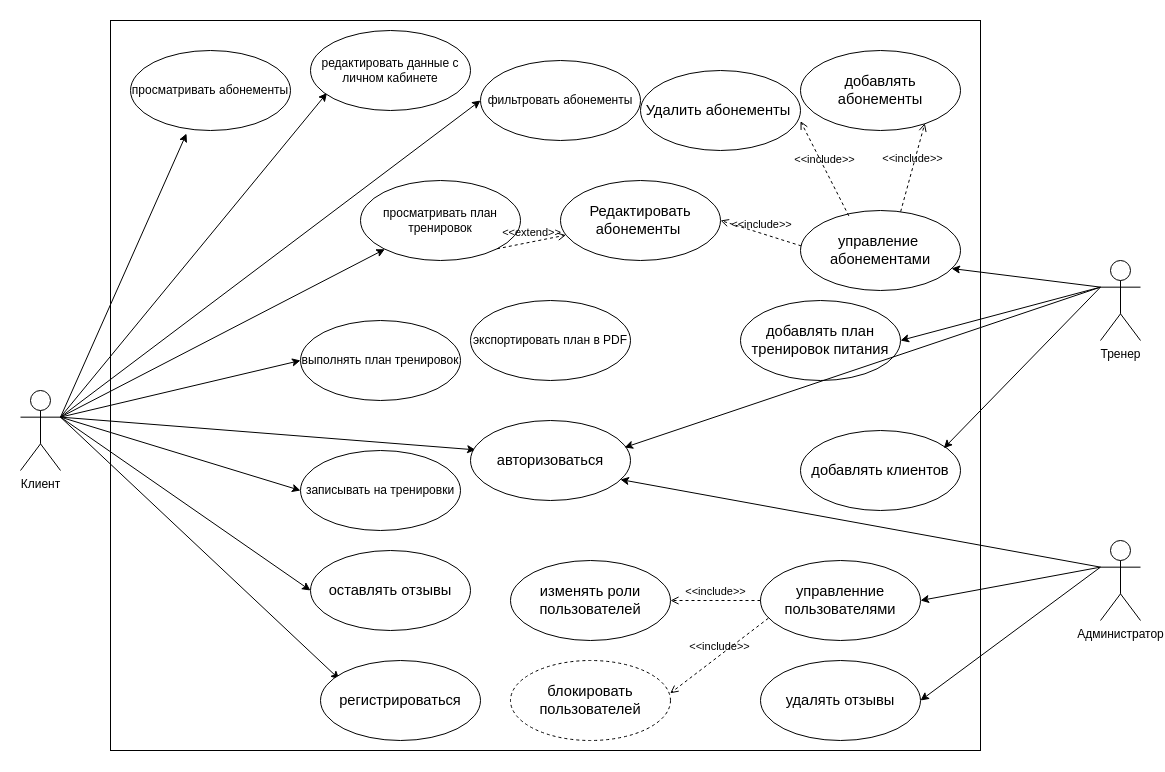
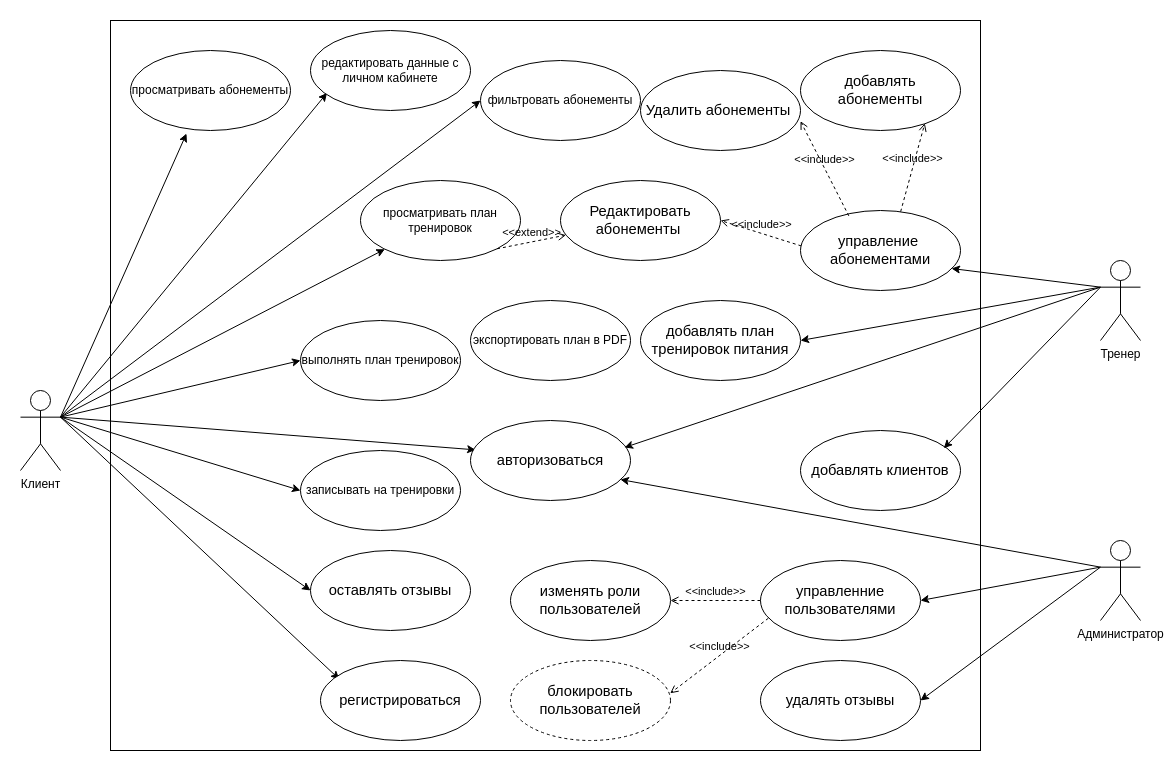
- <mxCell id="30" value="&lt;font face=&quot;Calibri, sans-serif&quot;&gt;&lt;span style=&quot;font-size: 14.667px;&quot;&gt;добавлять план тренировок питания&lt;/span&gt;&lt;/font&gt;" style="ellipse;whiteSpace=wrap;html=1;" parent="1" vertex="1"><mxGeometry x="740" y="300" width="160" height="80" as="geometry" /></mxCell>
+ <mxCell id="30" value="&lt;font face=&quot;Calibri, sans-serif&quot;&gt;&lt;span style=&quot;font-size: 14.667px;&quot;&gt;добавлять план тренировок питания&lt;/span&gt;&lt;/font&gt;" style="ellipse;whiteSpace=wrap;html=1;" parent="1" vertex="1"><mxGeometry x="640" y="300" width="160" height="80" as="geometry" /></mxCell>
